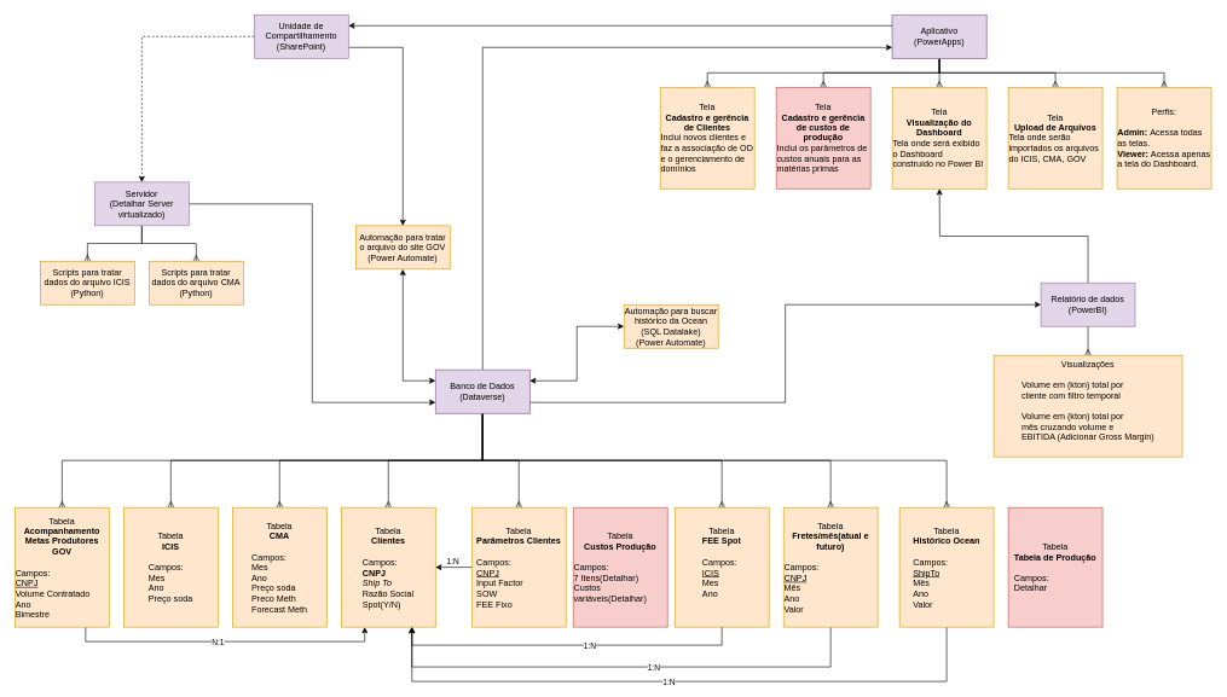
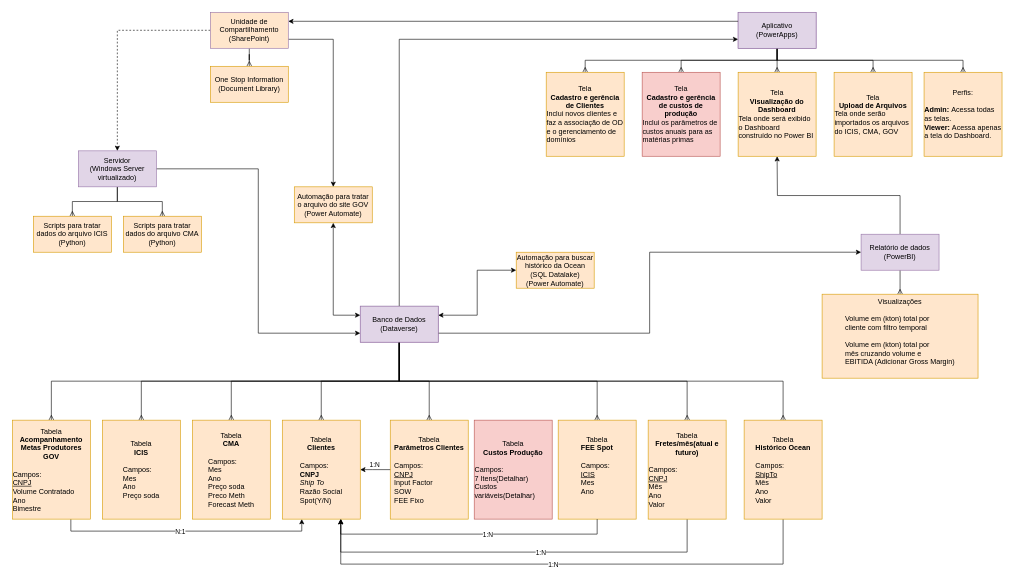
- <mxCell id="63" value="Unidade de Compartilhamento&lt;div&gt;(SharePoint)&lt;/div&gt;" style="rounded=0;whiteSpace=wrap;html=1;fillColor=#e1d5e7;strokeColor=#9673a6;container=0;" vertex="1" parent="1"><mxGeometry x="350" y="20" width="130" height="60" as="geometry" /></mxCell>
+ <mxCell id="63" value="Unidade de Compartilhamento&lt;div&gt;(SharePoint)&lt;/div&gt;" style="rounded=0;whiteSpace=wrap;html=1;fillColor=#ffe6cc;strokeColor=#9673a6;container=0;" vertex="1" parent="1"><mxGeometry x="350" y="20" width="130" height="60" as="geometry" /></mxCell>
+ <mxCell id="59" value="" style="edgeStyle=orthogonalEdgeStyle;rounded=0;orthogonalLoop=1;jettySize=auto;html=1;endArrow=ERmany;endFill=0;" edge="1" parent="1" source="63" target="64"><mxGeometry relative="1" as="geometry" /></mxCell>
+ <mxCell id="64" value="One Stop Information&lt;br&gt;(Document Library)" style="rounded=0;whiteSpace=wrap;html=1;fillColor=#ffe6cc;strokeColor=#d79b00;container=0;" vertex="1" parent="1"><mxGeometry x="350" y="110" width="130" height="60" as="geometry" /></mxCell>
- <mxCell id="54" value="&lt;div&gt;Servidor&lt;/div&gt;(Detalhar Server virtualizado)" style="rounded=0;whiteSpace=wrap;html=1;fillColor=#e1d5e7;strokeColor=#9673a6;container=0;" vertex="1" parent="1"><mxGeometry x="130" y="251" width="130" height="60" as="geometry" /></mxCell>
+ <mxCell id="54" value="&lt;div&gt;Servidor&lt;/div&gt;(Windows Server virtualizado)" style="rounded=0;whiteSpace=wrap;html=1;fillColor=#e1d5e7;strokeColor=#9673a6;container=0;" vertex="1" parent="1"><mxGeometry x="130" y="251" width="130" height="60" as="geometry" /></mxCell>
- <mxCell id="50" value="Tabela&lt;div&gt;&lt;b&gt;Tabela de Produção&lt;/b&gt;&lt;/div&gt;&lt;div&gt;&lt;b&gt;&lt;br&gt;&lt;/b&gt;&lt;/div&gt;&lt;div style=&quot;text-align: left;&quot;&gt;Campos:&lt;/div&gt;&lt;div style=&quot;text-align: left;&quot;&gt;Detalhar&lt;/div&gt;" style="rounded=0;whiteSpace=wrap;html=1;fillColor=#f8cecc;strokeColor=#b85450;container=0;" parent="1" vertex="1"><mxGeometry x="1390" y="700" width="130" height="165" as="geometry" /></mxCell>
